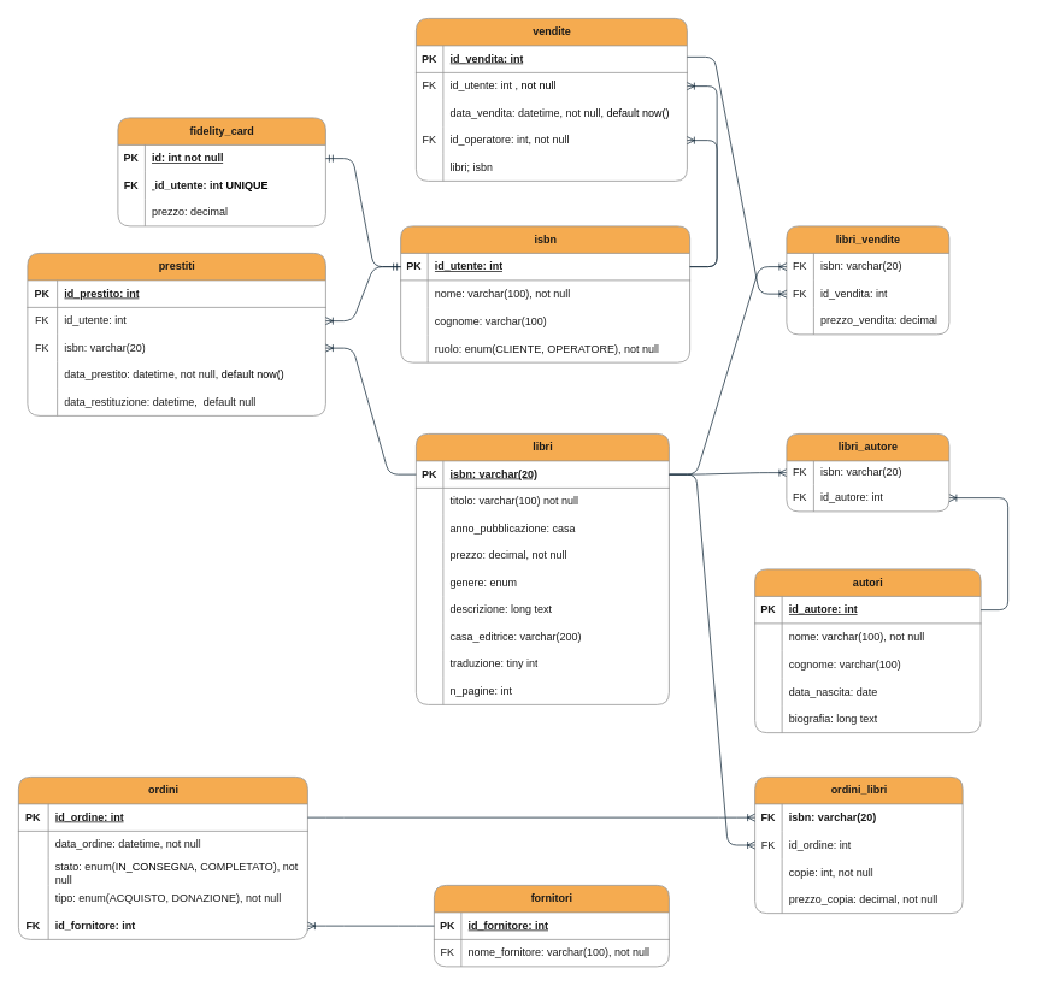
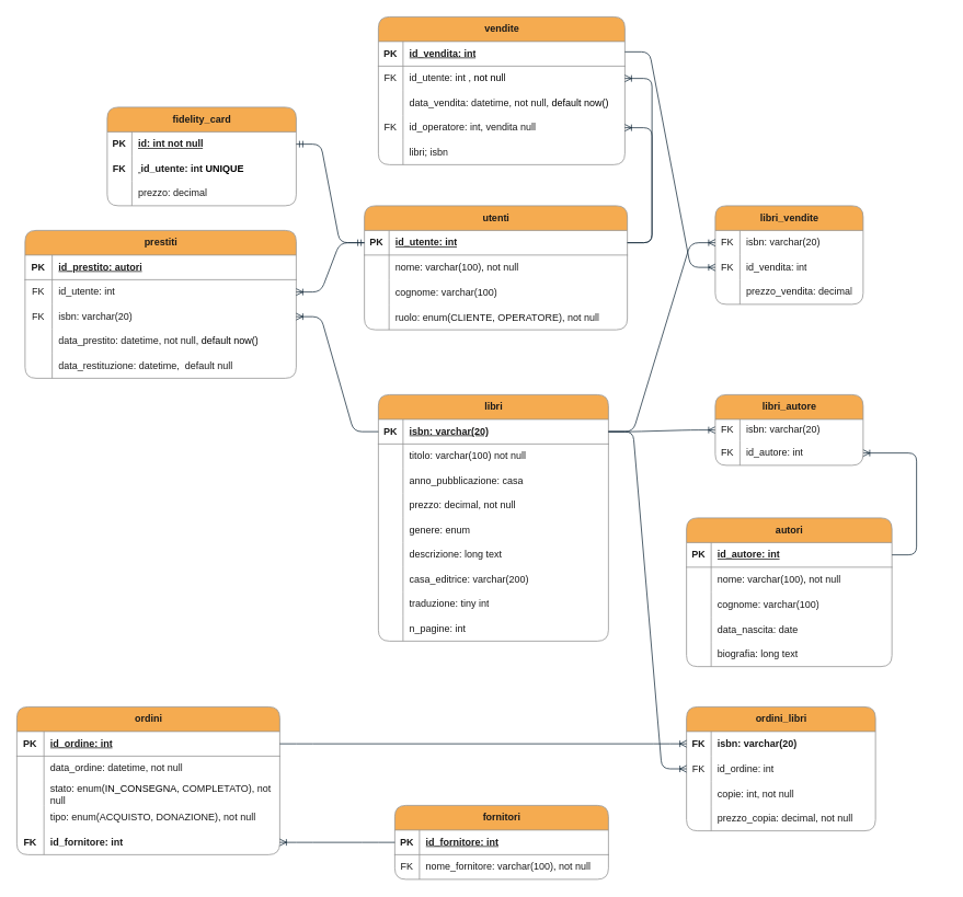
- <mxCell id="43" value="id_operatore: int, not null" style="shape=partialRectangle;connectable=0;fillColor=none;top=0;left=0;bottom=0;right=0;align=left;spacingLeft=6;overflow=hidden;whiteSpace=wrap;html=1;labelBackgroundColor=none;strokeColor=#909090;fontColor=#1A1A1A;rounded=1;" parent="41" vertex="1"><mxGeometry x="30" width="270" height="30" as="geometry"><mxRectangle width="270" height="30" as="alternateBounds" /></mxGeometry></mxCell>
+ <mxCell id="43" value="id_operatore: int, vendita null" style="shape=partialRectangle;connectable=0;fillColor=none;top=0;left=0;bottom=0;right=0;align=left;spacingLeft=6;overflow=hidden;whiteSpace=wrap;html=1;labelBackgroundColor=none;strokeColor=#909090;fontColor=#1A1A1A;rounded=1;" parent="41" vertex="1"><mxGeometry x="30" width="270" height="30" as="geometry"><mxRectangle width="270" height="30" as="alternateBounds" /></mxGeometry></mxCell>
- <mxCell id="2" value="&lt;div&gt;isbn&lt;/div&gt;" style="shape=table;startSize=30;container=1;collapsible=1;childLayout=tableLayout;fixedRows=1;rowLines=0;fontStyle=1;align=center;resizeLast=1;html=1;labelBackgroundColor=none;fillColor=#F5AB50;strokeColor=#909090;fontColor=#1A1A1A;rounded=1;" parent="1" vertex="1"><mxGeometry x="443" y="250" width="320" height="151" as="geometry"><mxRectangle x="548" y="135" width="70" height="30" as="alternateBounds" /></mxGeometry></mxCell>
+ <mxCell id="2" value="&lt;div&gt;utenti&lt;/div&gt;" style="shape=table;startSize=30;container=1;collapsible=1;childLayout=tableLayout;fixedRows=1;rowLines=0;fontStyle=1;align=center;resizeLast=1;html=1;labelBackgroundColor=none;fillColor=#F5AB50;strokeColor=#909090;fontColor=#1A1A1A;rounded=1;" parent="1" vertex="1"><mxGeometry x="443" y="250" width="320" height="151" as="geometry"><mxRectangle x="548" y="135" width="70" height="30" as="alternateBounds" /></mxGeometry></mxCell>
- <mxCell id="18" value="id_prestito: int" style="shape=partialRectangle;connectable=0;fillColor=none;top=0;left=0;bottom=0;right=0;align=left;spacingLeft=6;fontStyle=5;overflow=hidden;whiteSpace=wrap;html=1;labelBackgroundColor=none;strokeColor=#909090;fontColor=#1A1A1A;rounded=1;" parent="16" vertex="1"><mxGeometry x="33.0" width="297.0" height="30" as="geometry"><mxRectangle width="297.0" height="30" as="alternateBounds" /></mxGeometry></mxCell>
+ <mxCell id="18" value="id_prestito: autori" style="shape=partialRectangle;connectable=0;fillColor=none;top=0;left=0;bottom=0;right=0;align=left;spacingLeft=6;fontStyle=5;overflow=hidden;whiteSpace=wrap;html=1;labelBackgroundColor=none;strokeColor=#909090;fontColor=#1A1A1A;rounded=1;" parent="16" vertex="1"><mxGeometry x="33.0" width="297.0" height="30" as="geometry"><mxRectangle width="297.0" height="30" as="alternateBounds" /></mxGeometry></mxCell>
